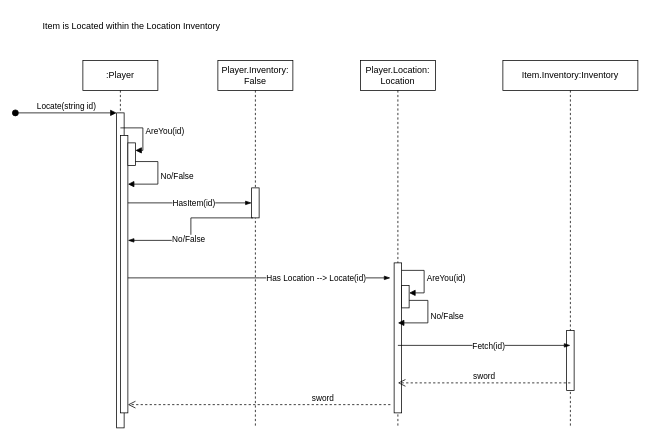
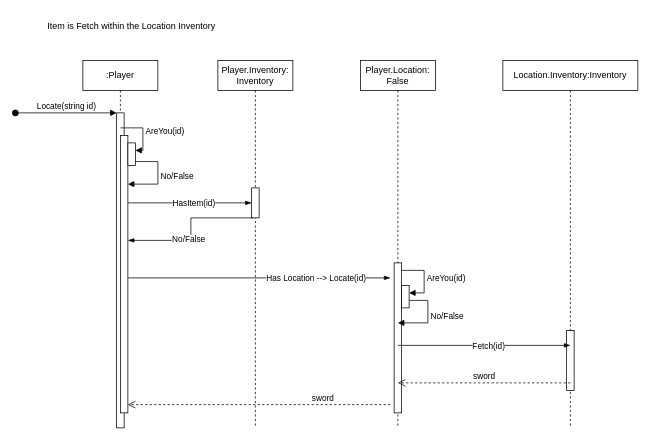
- <mxCell id="28" value="Item is Located within the Location Inventory" style="text;html=1;align=center;verticalAlign=middle;whiteSpace=wrap;rounded=0;" vertex="1" parent="1"><mxGeometry x="20" y="20" width="310" height="30" as="geometry" /></mxCell>
+ <mxCell id="28" value="Item is Fetch within the Location Inventory" style="text;html=1;align=center;verticalAlign=middle;whiteSpace=wrap;rounded=0;" vertex="1" parent="1"><mxGeometry x="20" y="20" width="310" height="30" as="geometry" /></mxCell>
- <mxCell id="7" value="Player.Inventory: False" style="shape=umlLifeline;perimeter=lifelinePerimeter;whiteSpace=wrap;html=1;container=0;dropTarget=0;collapsible=0;recursiveResize=0;outlineConnect=0;portConstraint=eastwest;newEdgeStyle={&quot;edgeStyle&quot;:&quot;elbowEdgeStyle&quot;,&quot;elbow&quot;:&quot;vertical&quot;,&quot;curved&quot;:0,&quot;rounded&quot;:0};" parent="1" vertex="1"><mxGeometry x="290" y="80" width="100" height="490" as="geometry" /></mxCell>
+ <mxCell id="7" value="Player.Inventory: Inventory" style="shape=umlLifeline;perimeter=lifelinePerimeter;whiteSpace=wrap;html=1;container=0;dropTarget=0;collapsible=0;recursiveResize=0;outlineConnect=0;portConstraint=eastwest;newEdgeStyle={&quot;edgeStyle&quot;:&quot;elbowEdgeStyle&quot;,&quot;elbow&quot;:&quot;vertical&quot;,&quot;curved&quot;:0,&quot;rounded&quot;:0};" parent="1" vertex="1"><mxGeometry x="290" y="80" width="100" height="490" as="geometry" /></mxCell>
- <mxCell id="15" value="Player.Location: Location" style="shape=umlLifeline;perimeter=lifelinePerimeter;whiteSpace=wrap;html=1;container=0;dropTarget=0;collapsible=0;recursiveResize=0;outlineConnect=0;portConstraint=eastwest;newEdgeStyle={&quot;edgeStyle&quot;:&quot;elbowEdgeStyle&quot;,&quot;elbow&quot;:&quot;vertical&quot;,&quot;curved&quot;:0,&quot;rounded&quot;:0};" vertex="1" parent="1"><mxGeometry x="480" y="80" width="100" height="490" as="geometry" /></mxCell>
+ <mxCell id="15" value="Player.Location: False" style="shape=umlLifeline;perimeter=lifelinePerimeter;whiteSpace=wrap;html=1;container=0;dropTarget=0;collapsible=0;recursiveResize=0;outlineConnect=0;portConstraint=eastwest;newEdgeStyle={&quot;edgeStyle&quot;:&quot;elbowEdgeStyle&quot;,&quot;elbow&quot;:&quot;vertical&quot;,&quot;curved&quot;:0,&quot;rounded&quot;:0};" vertex="1" parent="1"><mxGeometry x="480" y="80" width="100" height="490" as="geometry" /></mxCell>
- <mxCell id="22" value="Item.Inventory:Inventory" style="shape=umlLifeline;perimeter=lifelinePerimeter;whiteSpace=wrap;html=1;container=0;dropTarget=0;collapsible=0;recursiveResize=0;outlineConnect=0;portConstraint=eastwest;newEdgeStyle={&quot;edgeStyle&quot;:&quot;elbowEdgeStyle&quot;,&quot;elbow&quot;:&quot;vertical&quot;,&quot;curved&quot;:0,&quot;rounded&quot;:0};" vertex="1" parent="1"><mxGeometry x="670" y="80" width="180" height="490" as="geometry" /></mxCell>
+ <mxCell id="22" value="Location.Inventory:Inventory" style="shape=umlLifeline;perimeter=lifelinePerimeter;whiteSpace=wrap;html=1;container=0;dropTarget=0;collapsible=0;recursiveResize=0;outlineConnect=0;portConstraint=eastwest;newEdgeStyle={&quot;edgeStyle&quot;:&quot;elbowEdgeStyle&quot;,&quot;elbow&quot;:&quot;vertical&quot;,&quot;curved&quot;:0,&quot;rounded&quot;:0};" vertex="1" parent="1"><mxGeometry x="670" y="80" width="180" height="490" as="geometry" /></mxCell>
